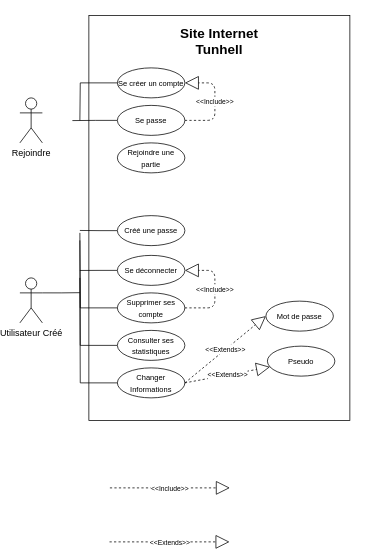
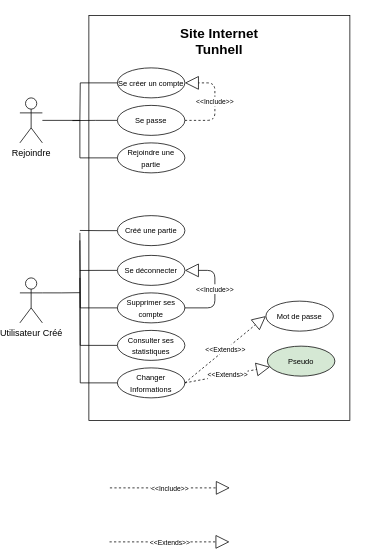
+ <mxCell id="9" style="edgeStyle=orthogonalEdgeStyle;rounded=0;orthogonalLoop=1;jettySize=auto;html=1;exitX=0;exitY=0.5;exitDx=0;exitDy=0;fontSize=10;endArrow=none;endFill=0;" edge="1" parent="1" source="10" target="4"><mxGeometry relative="1" as="geometry" /></mxCell>
- <mxCell id="30" value="&lt;font style=&quot;font-size: 10px&quot;&gt;Créé une passe&lt;/font&gt;" style="ellipse;whiteSpace=wrap;html=1;" vertex="1" parent="1"><mxGeometry x="150" y="287" width="90" height="40" as="geometry" /></mxCell>
+ <mxCell id="30" value="&lt;font style=&quot;font-size: 10px&quot;&gt;Créé une partie&lt;/font&gt;" style="ellipse;whiteSpace=wrap;html=1;" vertex="1" parent="1"><mxGeometry x="150" y="287" width="90" height="40" as="geometry" /></mxCell>
- <mxCell id="26" value="&lt;div&gt;&lt;font style=&quot;font-size: 9px&quot;&gt;&amp;lt;&amp;lt;Include&lt;span style=&quot;color: rgb(0 , 0 , 0)&quot;&gt;&amp;gt;&amp;gt;&lt;/span&gt;&lt;/font&gt;&lt;/div&gt;" style="endArrow=block;endSize=16;endFill=0;html=1;dashed=1;edgeStyle=orthogonalEdgeStyle;entryX=1;entryY=0.5;entryDx=0;entryDy=0;exitX=1;exitY=0.5;exitDx=0;exitDy=0;" edge="1" parent="1" source="16" target="12"><mxGeometry width="160" relative="1" as="geometry"><mxPoint x="240" y="319.62" as="sourcePoint" /><mxPoint x="390" y="300" as="targetPoint" /><Array as="points"><mxPoint x="280" y="410" /><mxPoint x="280" y="360" /></Array></mxGeometry></mxCell>
+ <mxCell id="26" value="&lt;div&gt;&lt;font style=&quot;font-size: 9px&quot;&gt;&amp;lt;&amp;lt;Include&lt;span style=&quot;color: rgb(0 , 0 , 0)&quot;&gt;&amp;gt;&amp;gt;&lt;/span&gt;&lt;/font&gt;&lt;/div&gt;" style="endArrow=block;endSize=16;endFill=0;html=1;dashed=0;edgeStyle=orthogonalEdgeStyle;entryX=1;entryY=0.5;entryDx=0;entryDy=0;exitX=1;exitY=0.5;exitDx=0;exitDy=0;" edge="1" parent="1" source="16" target="12"><mxGeometry width="160" relative="1" as="geometry"><mxPoint x="240" y="319.62" as="sourcePoint" /><mxPoint x="390" y="300" as="targetPoint" /><Array as="points"><mxPoint x="280" y="410" /><mxPoint x="280" y="360" /></Array></mxGeometry></mxCell>
- <mxCell id="22" value="&lt;font style=&quot;font-size: 10px&quot;&gt;Pseudo&lt;/font&gt;" style="ellipse;whiteSpace=wrap;html=1;" vertex="1" parent="1"><mxGeometry x="350" y="461" width="90" height="40" as="geometry" /></mxCell>
+ <mxCell id="22" value="&lt;font style=&quot;font-size: 10px&quot;&gt;Pseudo&lt;/font&gt;" style="ellipse;whiteSpace=wrap;html=1;fillColor=#d5e8d4;" vertex="1" parent="1"><mxGeometry x="350" y="461" width="90" height="40" as="geometry" /></mxCell>
